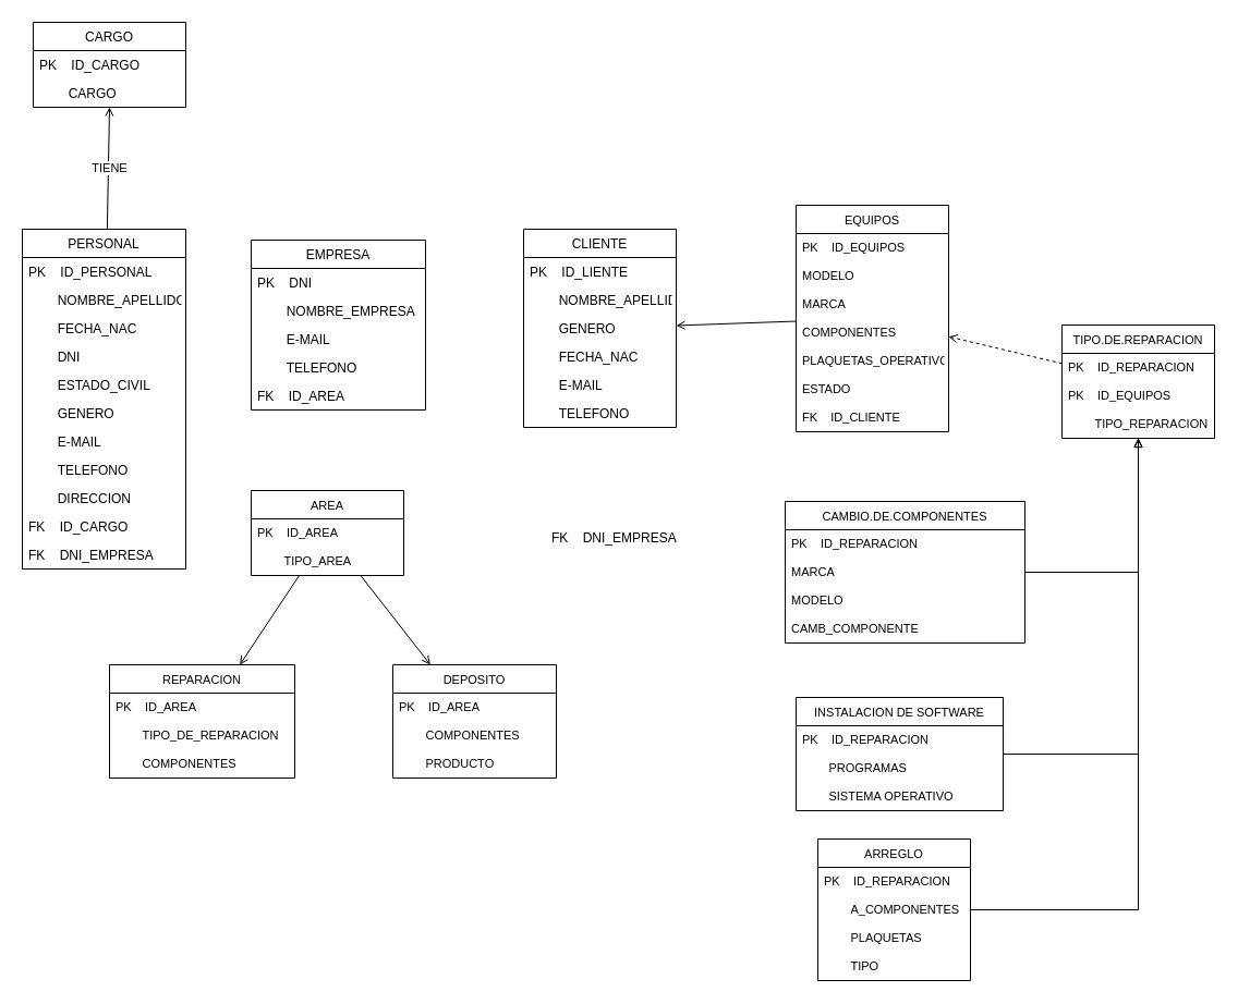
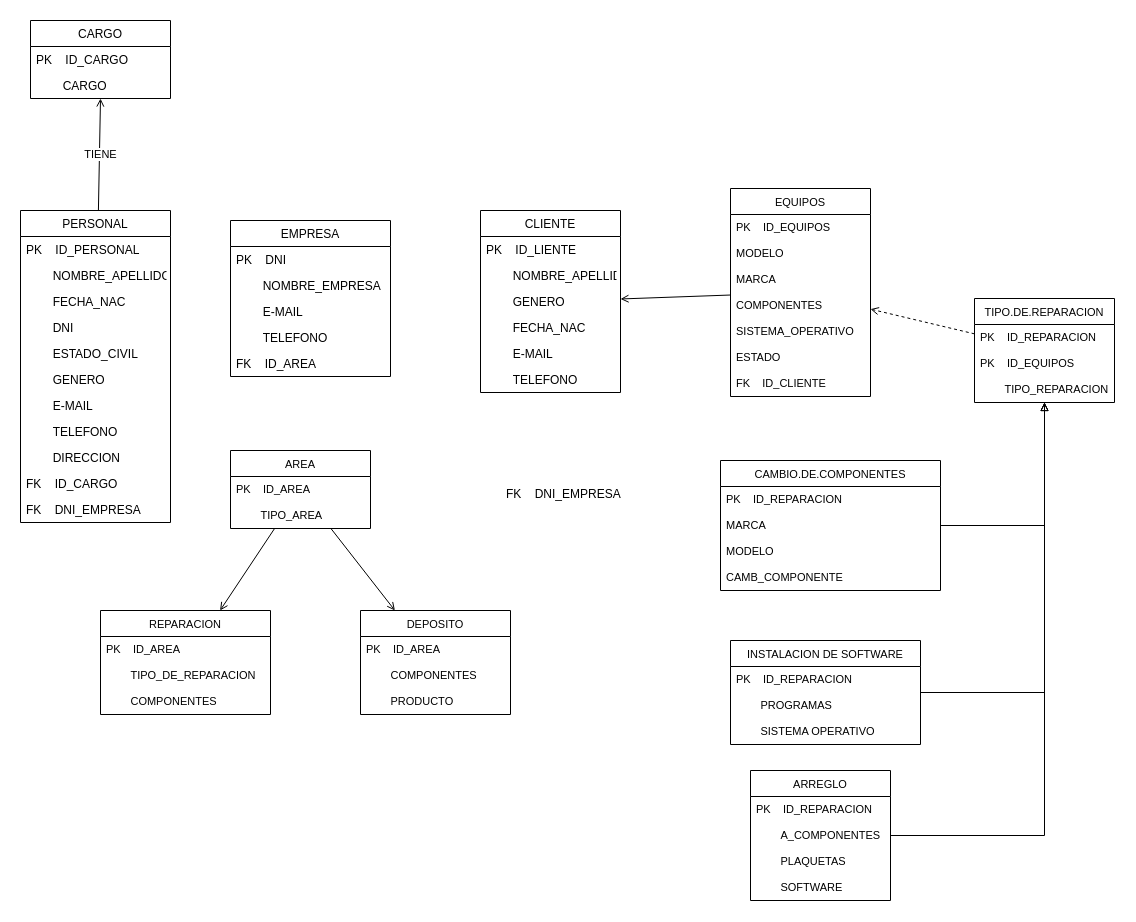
- <mxCell id="73" value="PLAQUETAS_OPERATIVO" style="text;strokeColor=none;fillColor=none;align=left;verticalAlign=top;spacingLeft=4;spacingRight=4;overflow=hidden;rotatable=0;points=[[0,0.5],[1,0.5]];portConstraint=eastwest;fontFamily=Helvetica;fontSize=11;fontColor=default;" parent="68" vertex="1"><mxGeometry y="130" width="140" height="26" as="geometry" /></mxCell>
+ <mxCell id="73" value="SISTEMA_OPERATIVO" style="text;strokeColor=none;fillColor=none;align=left;verticalAlign=top;spacingLeft=4;spacingRight=4;overflow=hidden;rotatable=0;points=[[0,0.5],[1,0.5]];portConstraint=eastwest;fontFamily=Helvetica;fontSize=11;fontColor=default;" parent="68" vertex="1"><mxGeometry y="130" width="140" height="26" as="geometry" /></mxCell>
- <mxCell id="61" value="        TIPO" style="text;strokeColor=none;fillColor=none;align=left;verticalAlign=top;spacingLeft=4;spacingRight=4;overflow=hidden;rotatable=0;points=[[0,0.5],[1,0.5]];portConstraint=eastwest;fontFamily=Helvetica;fontSize=11;fontColor=default;" parent="57" vertex="1"><mxGeometry y="104" width="140" height="26" as="geometry" /></mxCell>
+ <mxCell id="61" value="        SOFTWARE" style="text;strokeColor=none;fillColor=none;align=left;verticalAlign=top;spacingLeft=4;spacingRight=4;overflow=hidden;rotatable=0;points=[[0,0.5],[1,0.5]];portConstraint=eastwest;fontFamily=Helvetica;fontSize=11;fontColor=default;" parent="57" vertex="1"><mxGeometry y="104" width="140" height="26" as="geometry" /></mxCell>
